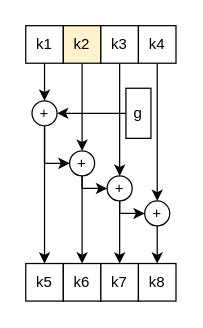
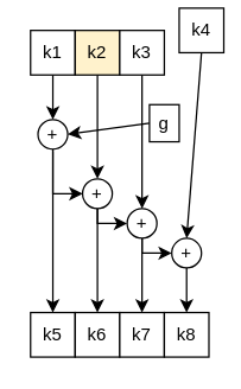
- <mxCell id="9" value="k4" style="whiteSpace=wrap;html=1;" vertex="1" parent="1"><mxGeometry x="110" y="20" width="30" height="30" as="geometry" /></mxCell>
+ <mxCell id="9" value="k4" style="whiteSpace=wrap;html=1;" vertex="1" parent="1"><mxGeometry x="120" y="5" width="30" height="30" as="geometry" /></mxCell>
- <mxCell id="13" value="g" style="whiteSpace=wrap;html=1;" vertex="1" parent="1"><mxGeometry x="100" y="70" width="20" height="40" as="geometry" /></mxCell>
+ <mxCell id="13" value="g" style="whiteSpace=wrap;html=1;" vertex="1" parent="1"><mxGeometry x="100" y="70" width="20" height="25" as="geometry" /></mxCell>
